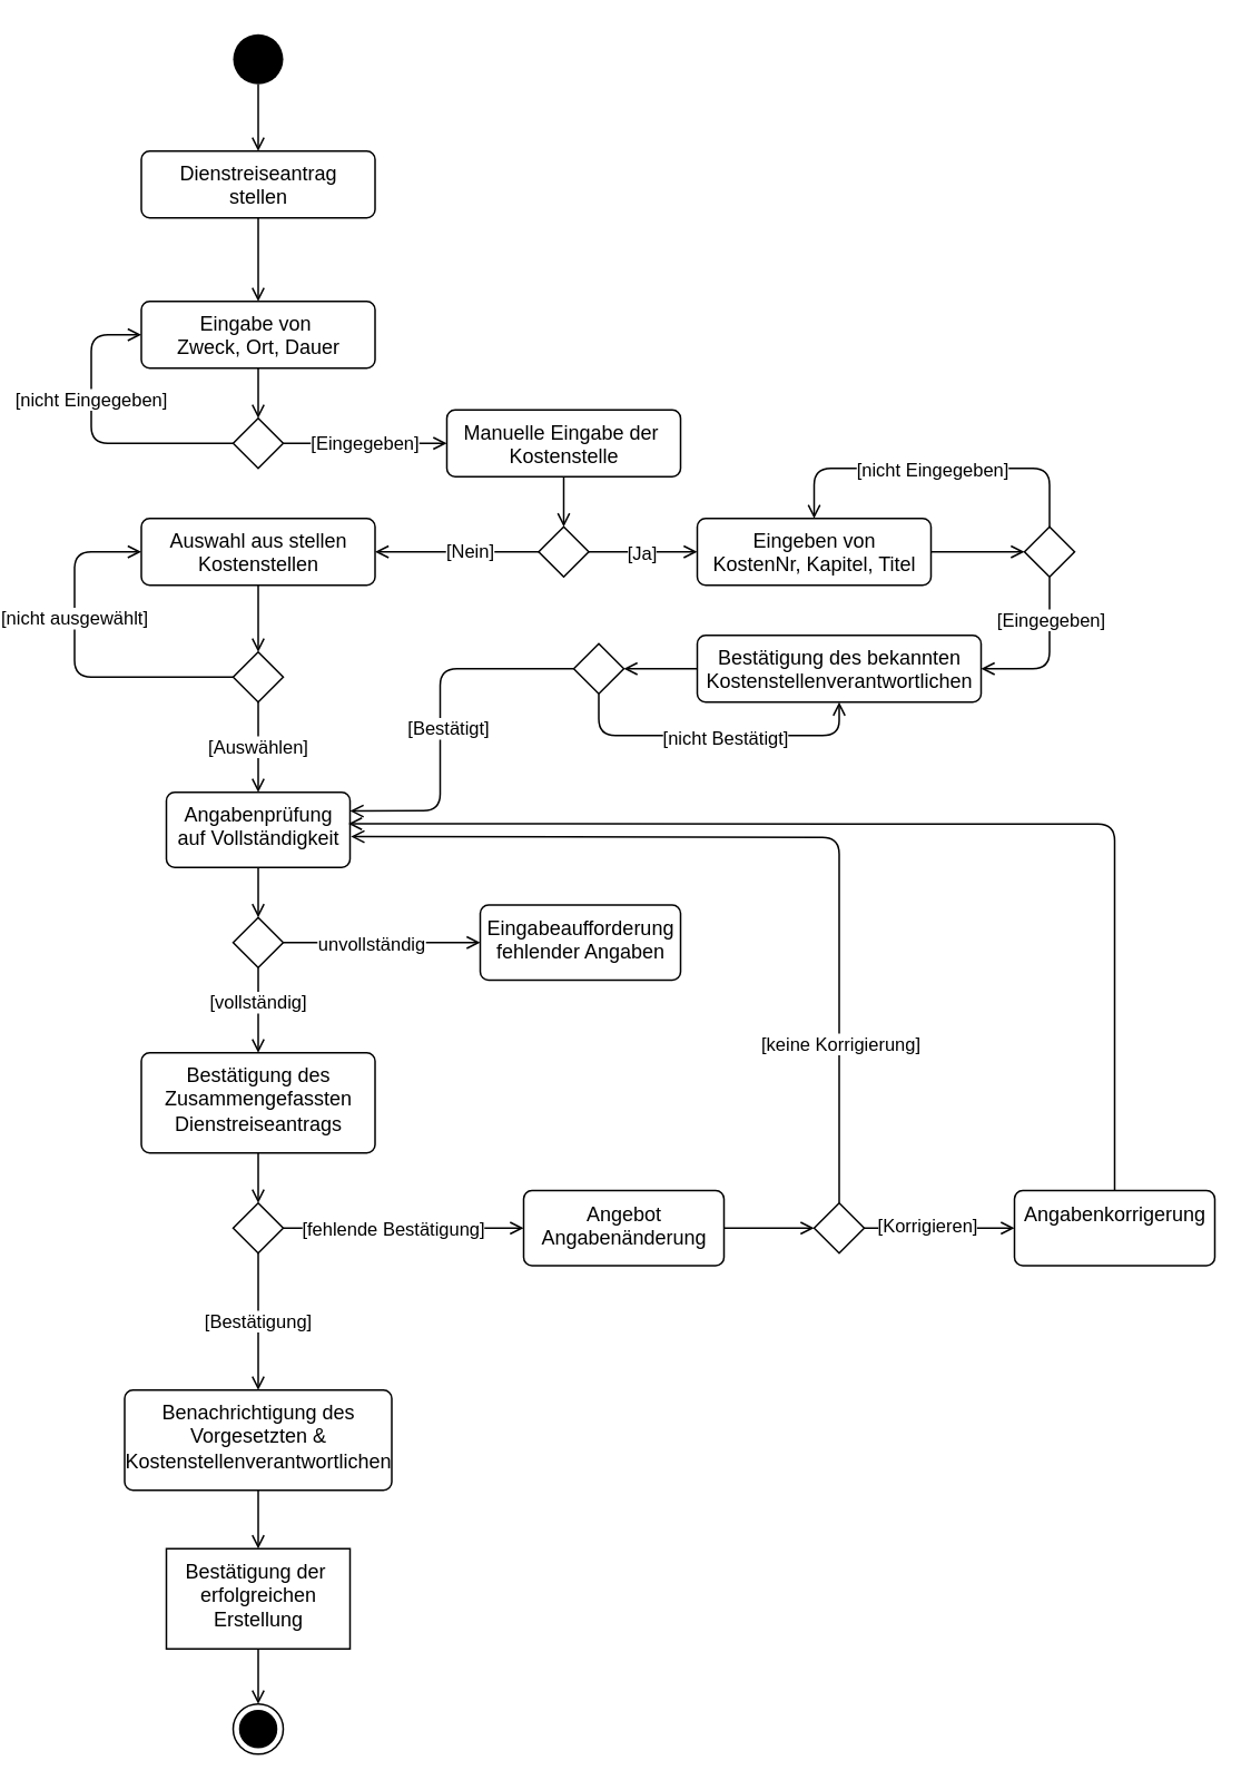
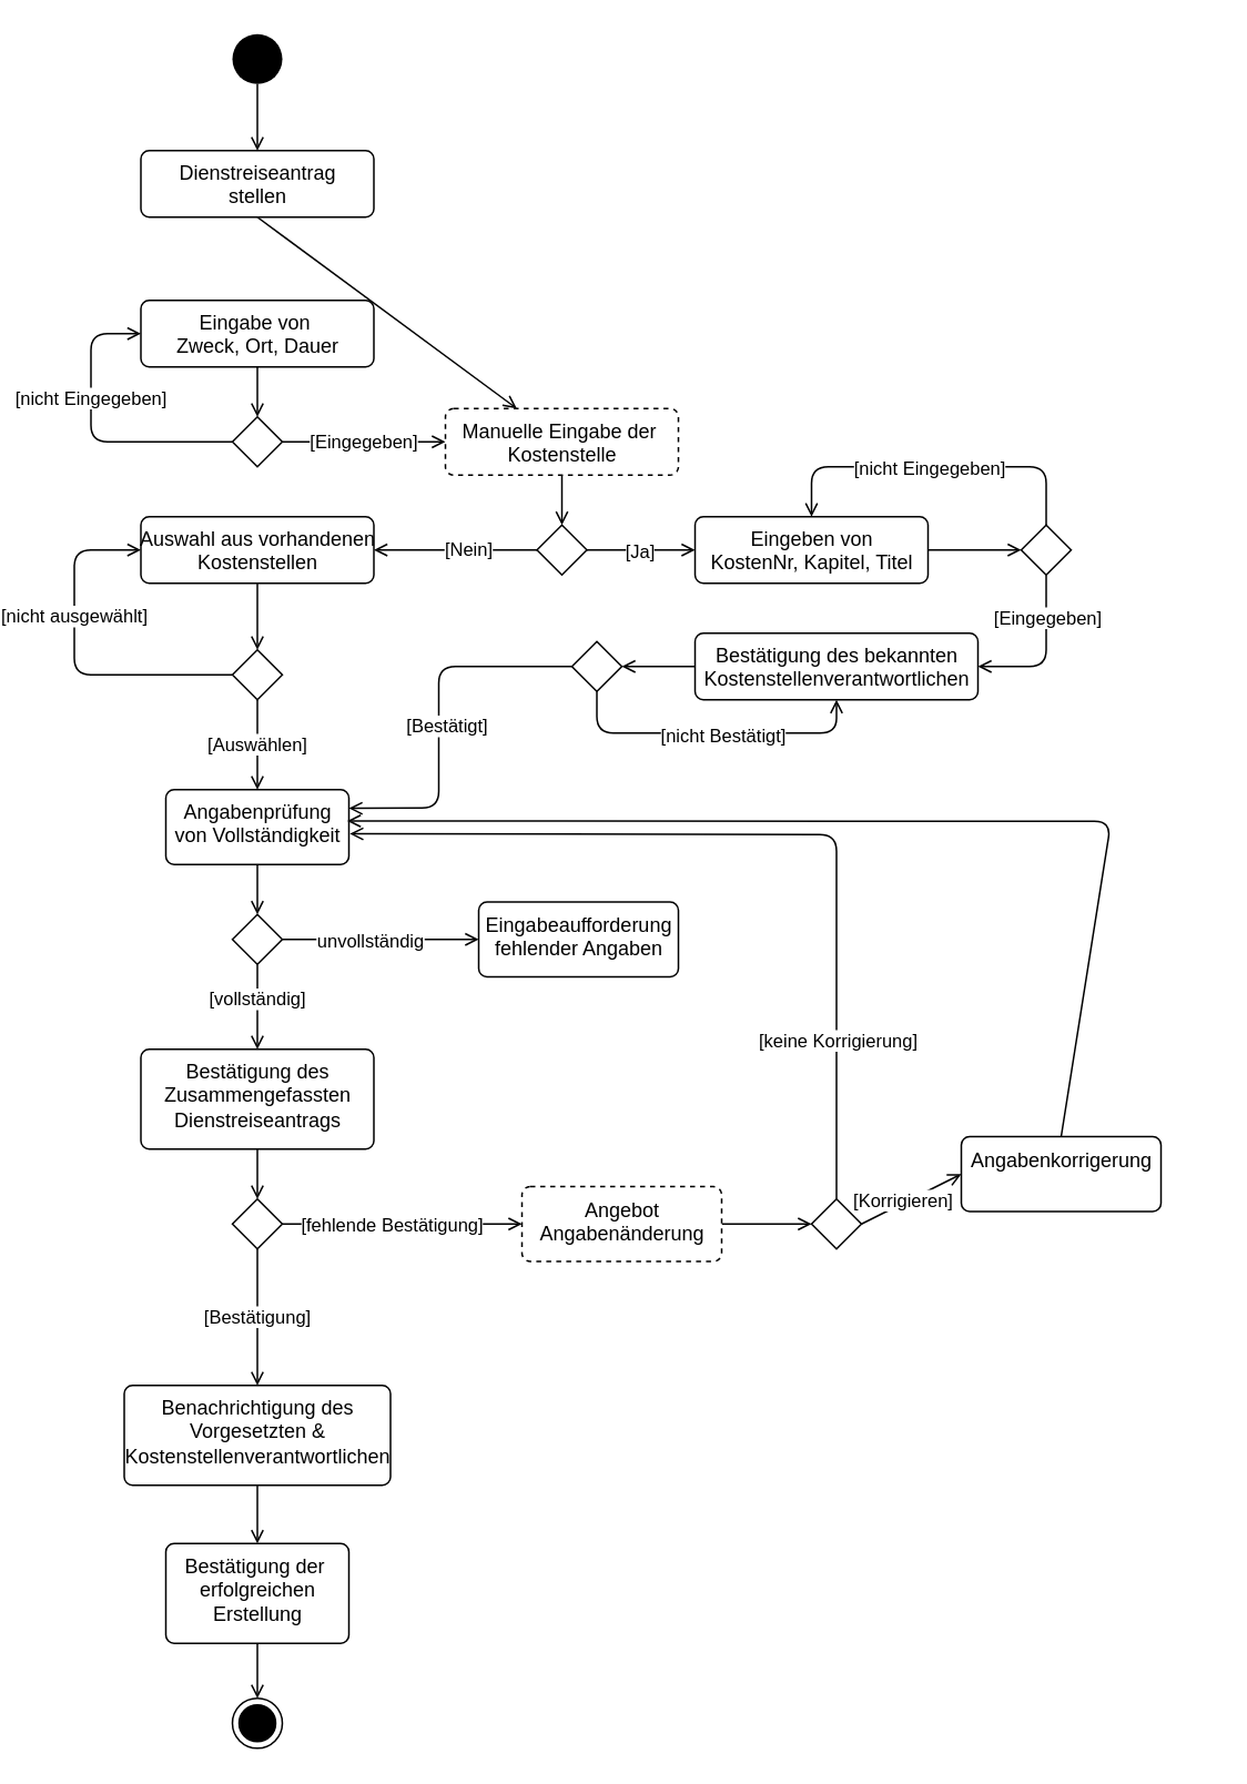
- <mxCell id="4" style="edgeStyle=none;html=1;exitX=0.5;exitY=1;exitDx=0;exitDy=0;endArrow=open;endFill=0;" parent="1" source="5" target="8" edge="1"><mxGeometry relative="1" as="geometry" /></mxCell>
+ <mxCell id="4" style="edgeStyle=none;html=1;exitX=0.5;exitY=1;exitDx=0;exitDy=0;endArrow=open;endFill=0;" parent="1" source="5" target="34" edge="1"><mxGeometry relative="1" as="geometry" /></mxCell>
- <mxCell id="34" value="Manuelle Eingabe der&amp;nbsp;&lt;br&gt;Kostenstelle" style="html=1;align=center;verticalAlign=top;rounded=1;absoluteArcSize=1;arcSize=10;dashed=0;gradientColor=none;shadow=0;glass=0;sketch=0;labelBackgroundColor=none;perimeterSpacing=0;" parent="1" vertex="1"><mxGeometry x="243" y="245" width="140" height="40" as="geometry" /></mxCell>
+ <mxCell id="34" value="Manuelle Eingabe der&amp;nbsp;&lt;br&gt;Kostenstelle" style="html=1;align=center;verticalAlign=top;rounded=1;absoluteArcSize=1;arcSize=10;dashed=1;gradientColor=none;shadow=0;glass=0;sketch=0;labelBackgroundColor=none;perimeterSpacing=0;" parent="1" vertex="1"><mxGeometry x="243" y="245" width="140" height="40" as="geometry" /></mxCell>
- <mxCell id="10" value="Auswahl aus stellen&lt;br&gt;Kostenstellen" style="html=1;align=center;verticalAlign=top;rounded=1;absoluteArcSize=1;arcSize=10;dashed=0;gradientColor=none;shadow=0;glass=0;sketch=0;labelBackgroundColor=none;perimeterSpacing=0;" parent="1" vertex="1"><mxGeometry x="60" y="310" width="140" height="40" as="geometry" /></mxCell>
+ <mxCell id="10" value="Auswahl aus vorhandenen&lt;br&gt;Kostenstellen" style="html=1;align=center;verticalAlign=top;rounded=1;absoluteArcSize=1;arcSize=10;dashed=0;gradientColor=none;shadow=0;glass=0;sketch=0;labelBackgroundColor=none;perimeterSpacing=0;" parent="1" vertex="1"><mxGeometry x="60" y="310" width="140" height="40" as="geometry" /></mxCell>
- <mxCell id="28" value="Angabenprüfung&lt;br&gt;auf&amp;nbsp;Vollständigkeit" style="html=1;align=center;verticalAlign=top;rounded=1;absoluteArcSize=1;arcSize=10;dashed=0;gradientColor=none;shadow=0;glass=0;sketch=0;labelBackgroundColor=none;perimeterSpacing=0;" parent="1" vertex="1"><mxGeometry x="75" y="474" width="110" height="45" as="geometry" /></mxCell>
+ <mxCell id="28" value="Angabenprüfung&lt;br&gt;von&amp;nbsp;Vollständigkeit" style="html=1;align=center;verticalAlign=top;rounded=1;absoluteArcSize=1;arcSize=10;dashed=0;gradientColor=none;shadow=0;glass=0;sketch=0;labelBackgroundColor=none;perimeterSpacing=0;" parent="1" vertex="1"><mxGeometry x="75" y="474" width="110" height="45" as="geometry" /></mxCell>
- <mxCell id="56" value="Angebot&lt;br&gt;Angabenänderung" style="html=1;align=center;verticalAlign=top;rounded=1;absoluteArcSize=1;arcSize=10;dashed=0;gradientColor=none;shadow=0;glass=0;sketch=0;labelBackgroundColor=none;perimeterSpacing=0;" parent="1" vertex="1"><mxGeometry x="289" y="712.5" width="120" height="45" as="geometry" /></mxCell>
+ <mxCell id="56" value="Angebot&lt;br&gt;Angabenänderung" style="html=1;align=center;verticalAlign=top;rounded=1;absoluteArcSize=1;arcSize=10;dashed=1;gradientColor=none;shadow=0;glass=0;sketch=0;labelBackgroundColor=none;perimeterSpacing=0;" parent="1" vertex="1"><mxGeometry x="289" y="712.5" width="120" height="45" as="geometry" /></mxCell>
- <mxCell id="58" value="Angabenkorrigerung" style="html=1;align=center;verticalAlign=top;rounded=1;absoluteArcSize=1;arcSize=10;dashed=0;gradientColor=none;shadow=0;glass=0;sketch=0;labelBackgroundColor=none;perimeterSpacing=0;" parent="1" vertex="1"><mxGeometry x="583" y="712.5" width="120" height="45" as="geometry" /></mxCell>
+ <mxCell id="58" value="Angabenkorrigerung" style="html=1;align=center;verticalAlign=top;rounded=1;absoluteArcSize=1;arcSize=10;dashed=0;gradientColor=none;shadow=0;glass=0;sketch=0;labelBackgroundColor=none;perimeterSpacing=0;" parent="1" vertex="1"><mxGeometry x="553" y="682.5" width="120" height="45" as="geometry" /></mxCell>
- <mxCell id="21" value="Bestätigung der&amp;nbsp;&lt;br&gt;erfolgreichen&lt;br&gt;Erstellung" style="html=1;align=center;verticalAlign=top;absoluteArcSize=1;arcSize=10;dashed=0;gradientColor=none;shadow=0;glass=0;sketch=0;labelBackgroundColor=none;perimeterSpacing=0;rounded=0;" parent="1" vertex="1"><mxGeometry x="75" y="927" width="110" height="60" as="geometry" /></mxCell>
+ <mxCell id="21" value="Bestätigung der&amp;nbsp;&lt;br&gt;erfolgreichen&lt;br&gt;Erstellung" style="html=1;align=center;verticalAlign=top;rounded=1;absoluteArcSize=1;arcSize=10;dashed=0;gradientColor=none;shadow=0;glass=0;sketch=0;labelBackgroundColor=none;perimeterSpacing=0;" parent="1" vertex="1"><mxGeometry x="75" y="927" width="110" height="60" as="geometry" /></mxCell>
